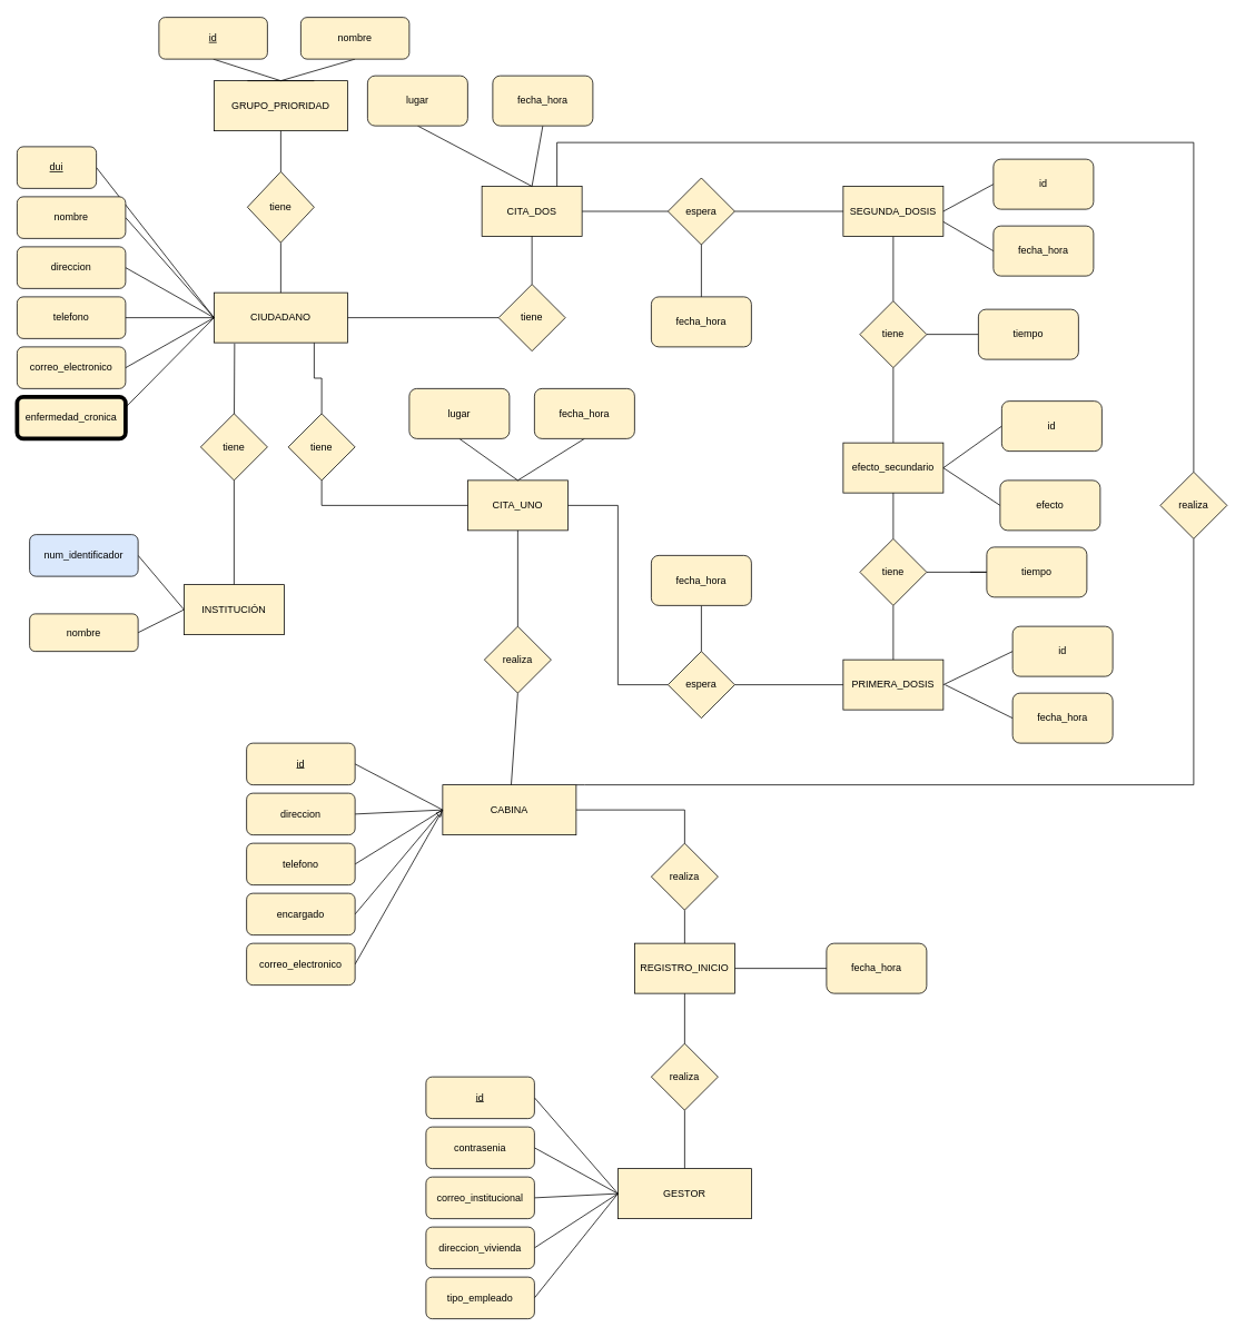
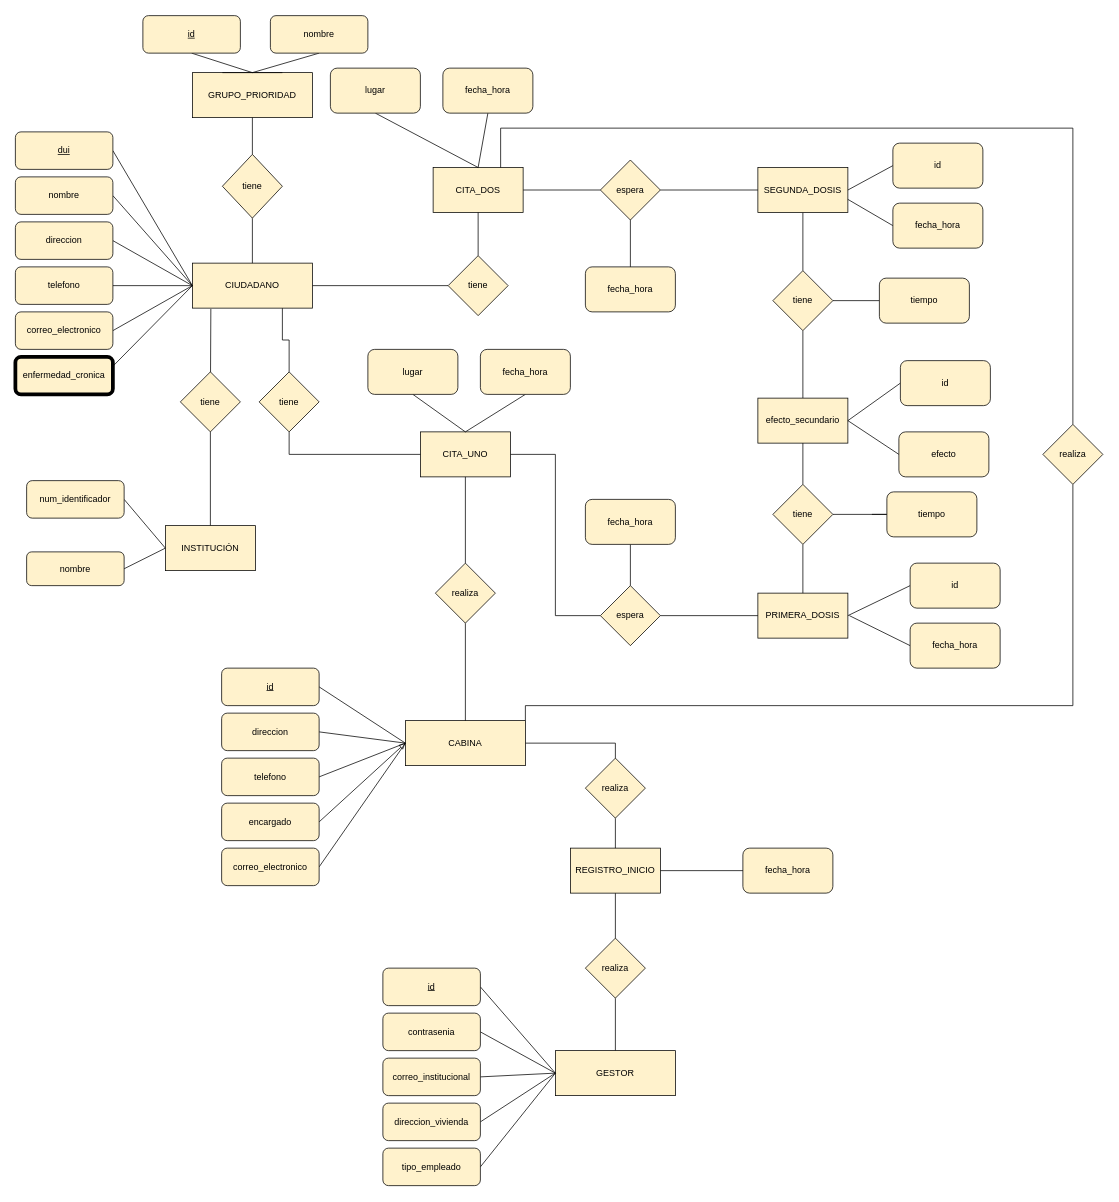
- <mxCell id="35" value="&lt;u&gt;dui&lt;/u&gt;" style="rounded=1;whiteSpace=wrap;html=1;fillColor=#fff2cc;" vertex="1" parent="1"><mxGeometry x="20" y="175" width="95" height="50" as="geometry" /></mxCell>
+ <mxCell id="35" value="&lt;u&gt;dui&lt;/u&gt;" style="rounded=1;whiteSpace=wrap;html=1;fillColor=#fff2cc;" vertex="1" parent="1"><mxGeometry x="20" y="175" width="130" height="50" as="geometry" /></mxCell>
- <mxCell id="43" value="num_identificador" style="rounded=1;whiteSpace=wrap;html=1;fillColor=#dae8fc;" vertex="1" parent="1"><mxGeometry x="35" y="640" width="130" height="50" as="geometry" /></mxCell>
+ <mxCell id="43" value="num_identificador" style="rounded=1;whiteSpace=wrap;html=1;fillColor=#fff2cc;" vertex="1" parent="1"><mxGeometry x="35" y="640" width="130" height="50" as="geometry" /></mxCell>
- <mxCell id="15" value="CABINA" style="rounded=0;whiteSpace=wrap;html=1;fillColor=#fff2cc;" vertex="1" parent="1"><mxGeometry x="530" y="940" width="160" height="60" as="geometry" /></mxCell>
+ <mxCell id="15" value="CABINA" style="rounded=0;whiteSpace=wrap;html=1;fillColor=#fff2cc;" vertex="1" parent="1"><mxGeometry x="540" y="960" width="160" height="60" as="geometry" /></mxCell>
